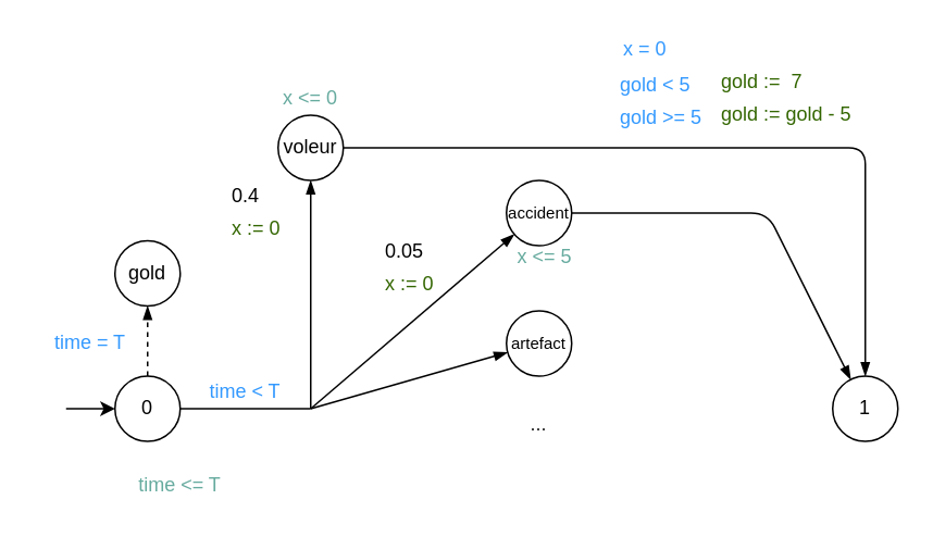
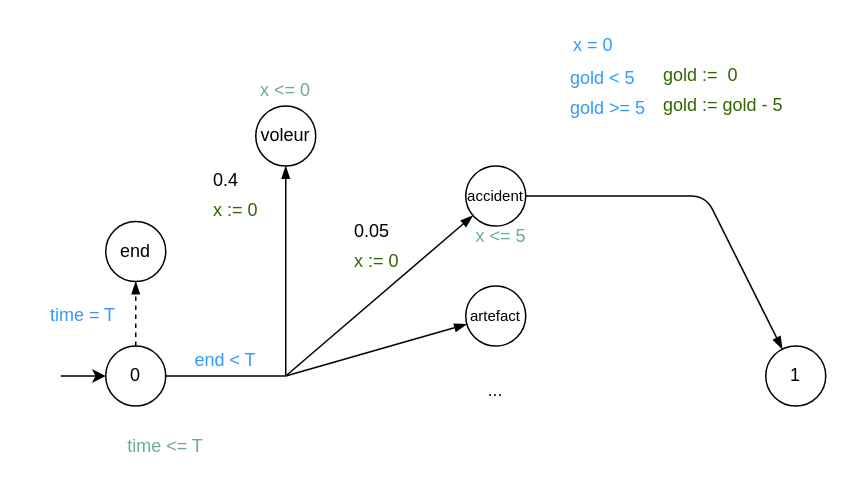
- <mxCell id="28" value="gold :=&amp;nbsp; 7" style="text;html=1;strokeColor=none;fillColor=none;align=left;verticalAlign=middle;whiteSpace=wrap;rounded=0;fontColor=#336600;" parent="1" vertex="1"><mxGeometry x="440" y="40" width="87" height="20" as="geometry" /></mxCell>
+ <mxCell id="28" value="gold :=&amp;nbsp; 0" style="text;html=1;strokeColor=none;fillColor=none;align=left;verticalAlign=middle;whiteSpace=wrap;rounded=0;fontColor=#336600;" parent="1" vertex="1"><mxGeometry x="440" y="40" width="87" height="20" as="geometry" /></mxCell>
- <mxCell id="16" value="" style="endArrow=blockThin;html=1;endFill=1;" parent="1" source="9" target="15" edge="1"><mxGeometry width="50" height="50" relative="1" as="geometry"><mxPoint x="200" y="260" as="sourcePoint" /><mxPoint x="217.519" y="119.846" as="targetPoint" /><Array as="points"><mxPoint x="530" y="90" /></Array></mxGeometry></mxCell>
- <mxCell id="22" value="gold" style="ellipse;whiteSpace=wrap;html=1;aspect=fixed;" parent="1" vertex="1"><mxGeometry x="70" y="147" width="40" height="40" as="geometry" /></mxCell>
+ <mxCell id="22" value="end" style="ellipse;whiteSpace=wrap;html=1;aspect=fixed;" parent="1" vertex="1"><mxGeometry x="70" y="147" width="40" height="40" as="geometry" /></mxCell>
- <mxCell id="14" value="time &amp;lt; T" style="text;html=1;strokeColor=none;fillColor=none;align=center;verticalAlign=middle;whiteSpace=wrap;rounded=0;fontColor=#3399FF;" parent="1" vertex="1"><mxGeometry x="125" y="230" width="50" height="20" as="geometry" /></mxCell>
+ <mxCell id="14" value="end &amp;lt; T" style="text;html=1;strokeColor=none;fillColor=none;align=center;verticalAlign=middle;whiteSpace=wrap;rounded=0;fontColor=#3399FF;" parent="1" vertex="1"><mxGeometry x="125" y="230" width="50" height="20" as="geometry" /></mxCell>
